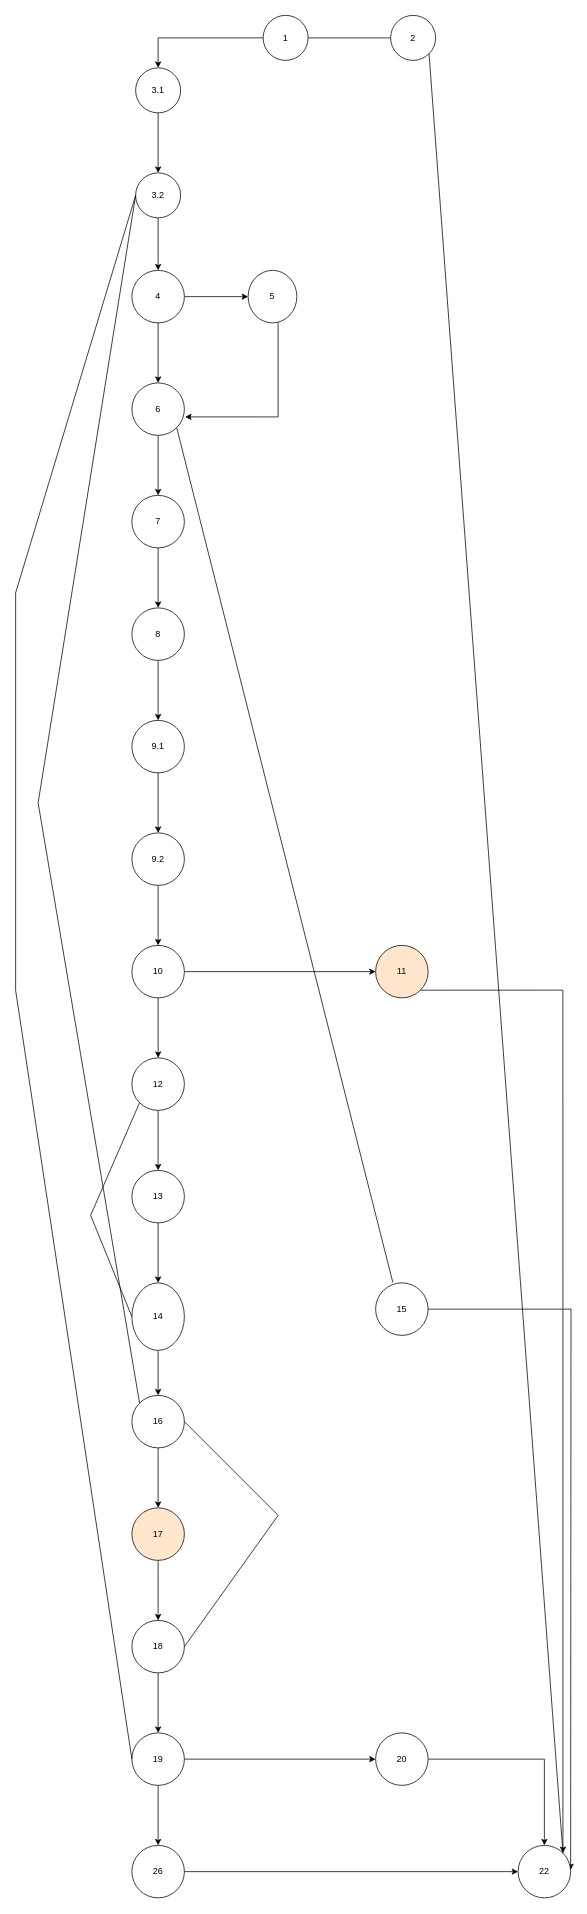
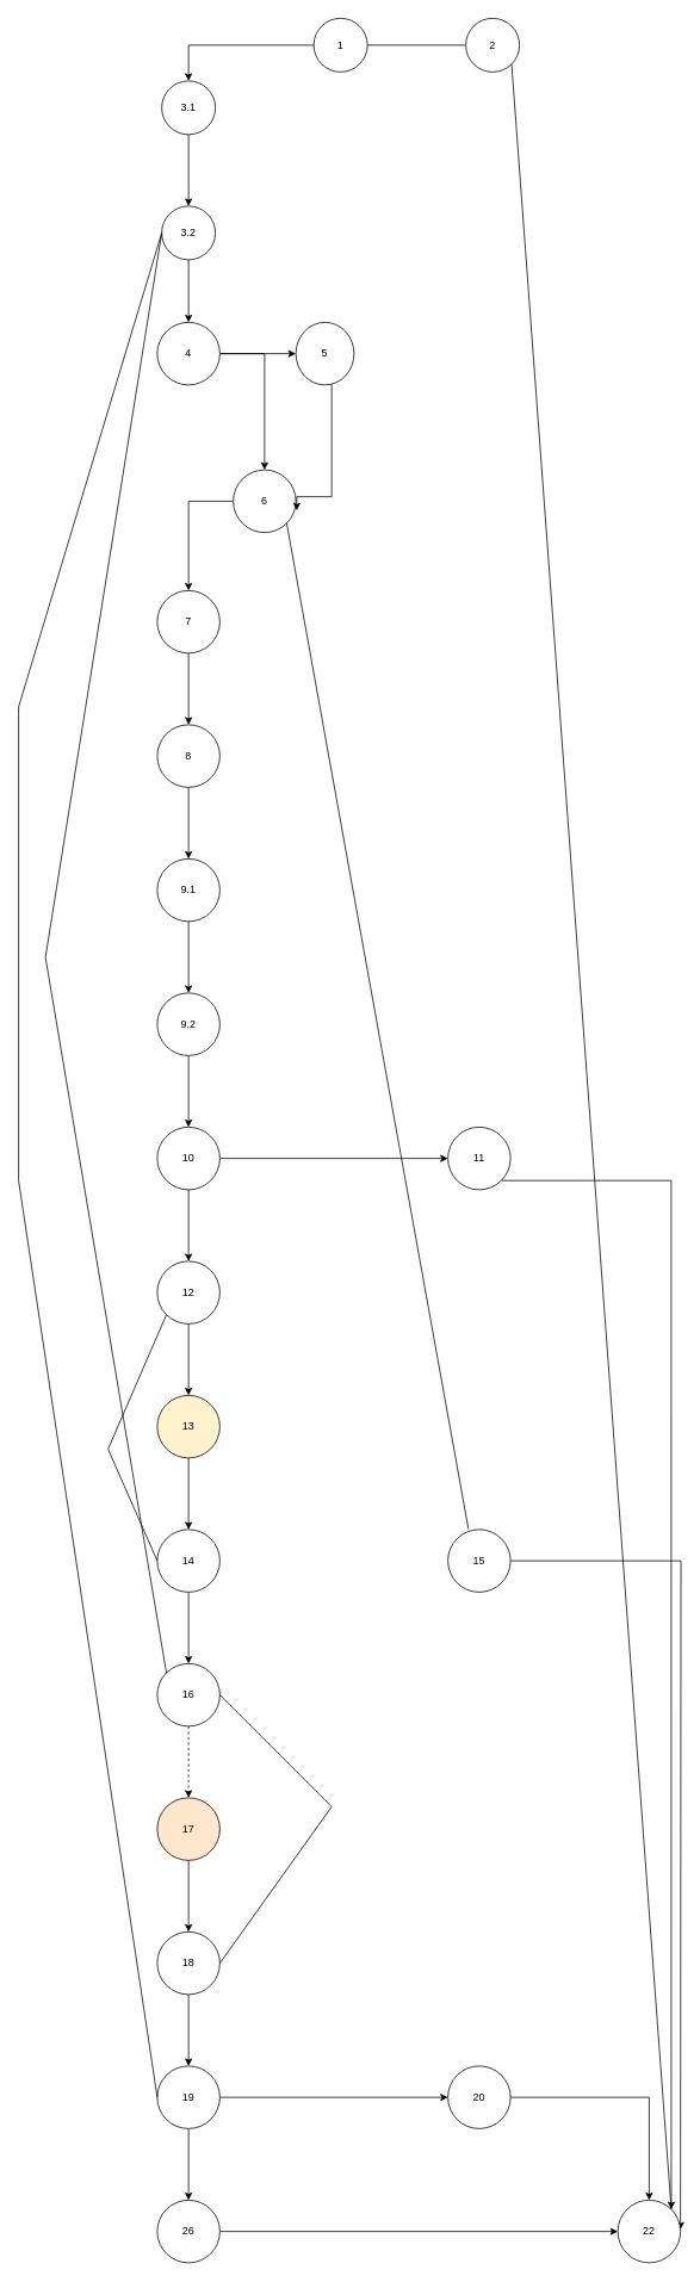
- <mxCell id="15" value="6" style="ellipse;whiteSpace=wrap;html=1;" vertex="1" parent="1"><mxGeometry x="175" y="510" width="70" height="70" as="geometry" /></mxCell>
+ <mxCell id="15" value="6" style="ellipse;whiteSpace=wrap;html=1;" vertex="1" parent="1"><mxGeometry x="260" y="525" width="70" height="70" as="geometry" /></mxCell>
- <mxCell id="29" value="11" style="ellipse;whiteSpace=wrap;html=1;fillColor=#ffe6cc;" vertex="1" parent="1"><mxGeometry x="500" y="1260" width="70" height="70" as="geometry" /></mxCell>
+ <mxCell id="29" value="11" style="ellipse;whiteSpace=wrap;html=1;" vertex="1" parent="1"><mxGeometry x="500" y="1260" width="70" height="70" as="geometry" /></mxCell>
- <mxCell id="33" value="13" style="ellipse;whiteSpace=wrap;html=1;" vertex="1" parent="1"><mxGeometry x="175" y="1560" width="70" height="70" as="geometry" /></mxCell>
+ <mxCell id="33" value="13" style="ellipse;whiteSpace=wrap;html=1;fillColor=#fff2cc;" vertex="1" parent="1"><mxGeometry x="175" y="1560" width="70" height="70" as="geometry" /></mxCell>
- <mxCell id="35" value="14" style="ellipse;whiteSpace=wrap;html=1;" vertex="1" parent="1"><mxGeometry x="175" y="1710" width="70" height="90" as="geometry" /></mxCell>
+ <mxCell id="35" value="14" style="ellipse;whiteSpace=wrap;html=1;" vertex="1" parent="1"><mxGeometry x="175" y="1710" width="70" height="70" as="geometry" /></mxCell>
- <mxCell id="38" value="" style="edgeStyle=orthogonalEdgeStyle;rounded=0;orthogonalLoop=1;jettySize=auto;html=1;" edge="1" parent="1" source="39" target="41"><mxGeometry relative="1" as="geometry" /></mxCell>
+ <mxCell id="38" value="" style="edgeStyle=orthogonalEdgeStyle;rounded=0;orthogonalLoop=1;jettySize=auto;html=1;dashed=1;" edge="1" parent="1" source="39" target="41"><mxGeometry relative="1" as="geometry" /></mxCell>
